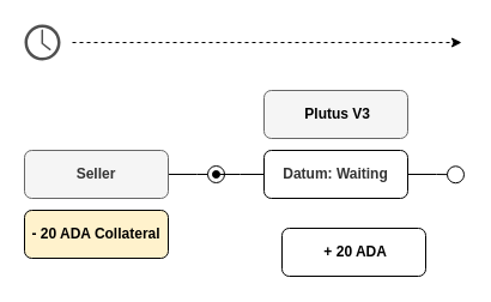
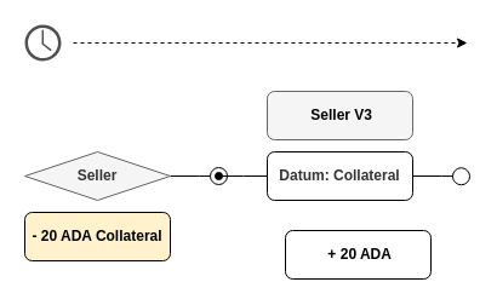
- <mxCell id="2" value="&lt;b&gt;&amp;nbsp;&lt;/b&gt;&lt;b style=&quot;color: rgb(0, 0, 0);&quot;&gt;Plutus V3&lt;/b&gt;" style="rounded=1;whiteSpace=wrap;html=1;fillColor=#f5f5f5;fontColor=#333333;strokeColor=#666666;" parent="1" vertex="1"><mxGeometry x="220" y="75" width="120" height="40" as="geometry" /></mxCell>
+ <mxCell id="2" value="&lt;b&gt;&amp;nbsp;&lt;/b&gt;&lt;b style=&quot;color: rgb(0, 0, 0);&quot;&gt;Seller V3&lt;/b&gt;" style="rounded=1;whiteSpace=wrap;html=1;fillColor=#f5f5f5;fontColor=#333333;strokeColor=#666666;" parent="1" vertex="1"><mxGeometry x="220" y="75" width="120" height="40" as="geometry" /></mxCell>
- <mxCell id="4" value="&lt;b&gt;Seller&lt;/b&gt;" style="rounded=1;whiteSpace=wrap;html=1;fillColor=#f5f5f5;fontColor=#333333;strokeColor=#666666;" parent="1" vertex="1"><mxGeometry x="20" y="125" width="120" height="40" as="geometry" /></mxCell>
+ <mxCell id="4" value="&lt;b&gt;Seller&lt;/b&gt;" style="rhombus;whiteSpace=wrap;html=1;fillColor=#f5f5f5;fontColor=#333333;strokeColor=#666666;" parent="1" vertex="1"><mxGeometry x="20" y="125" width="120" height="40" as="geometry" /></mxCell>
- <mxCell id="7" value="&lt;b style=&quot;color: rgb(51, 51, 51);&quot;&gt;Datum: Waiting&lt;/b&gt;" style="rounded=1;whiteSpace=wrap;html=1;" parent="1" vertex="1"><mxGeometry x="220" y="125" width="120" height="40" as="geometry" /></mxCell>
+ <mxCell id="7" value="&lt;b style=&quot;color: rgb(51, 51, 51);&quot;&gt;Datum: Collateral&lt;/b&gt;" style="rounded=1;whiteSpace=wrap;html=1;" parent="1" vertex="1"><mxGeometry x="220" y="125" width="120" height="40" as="geometry" /></mxCell>
